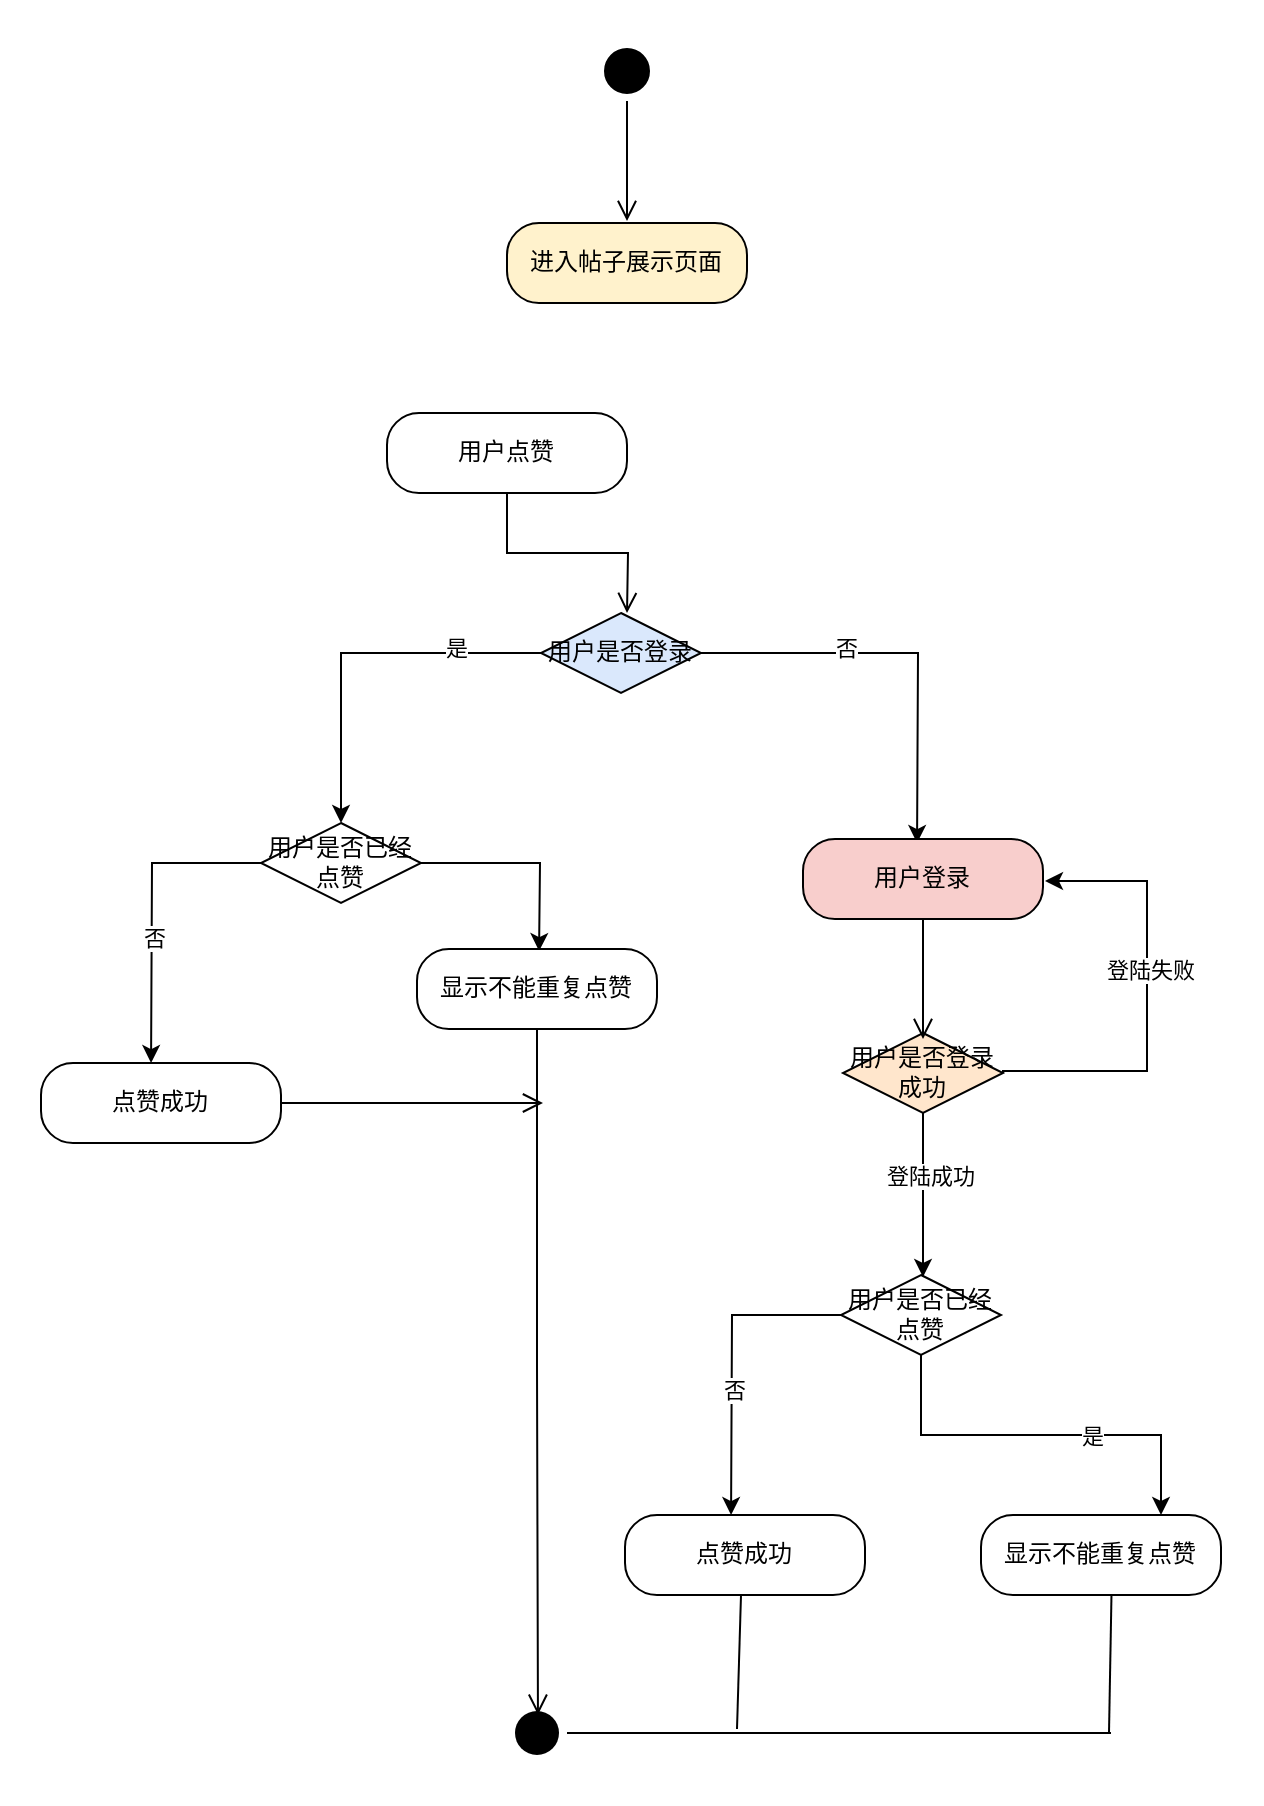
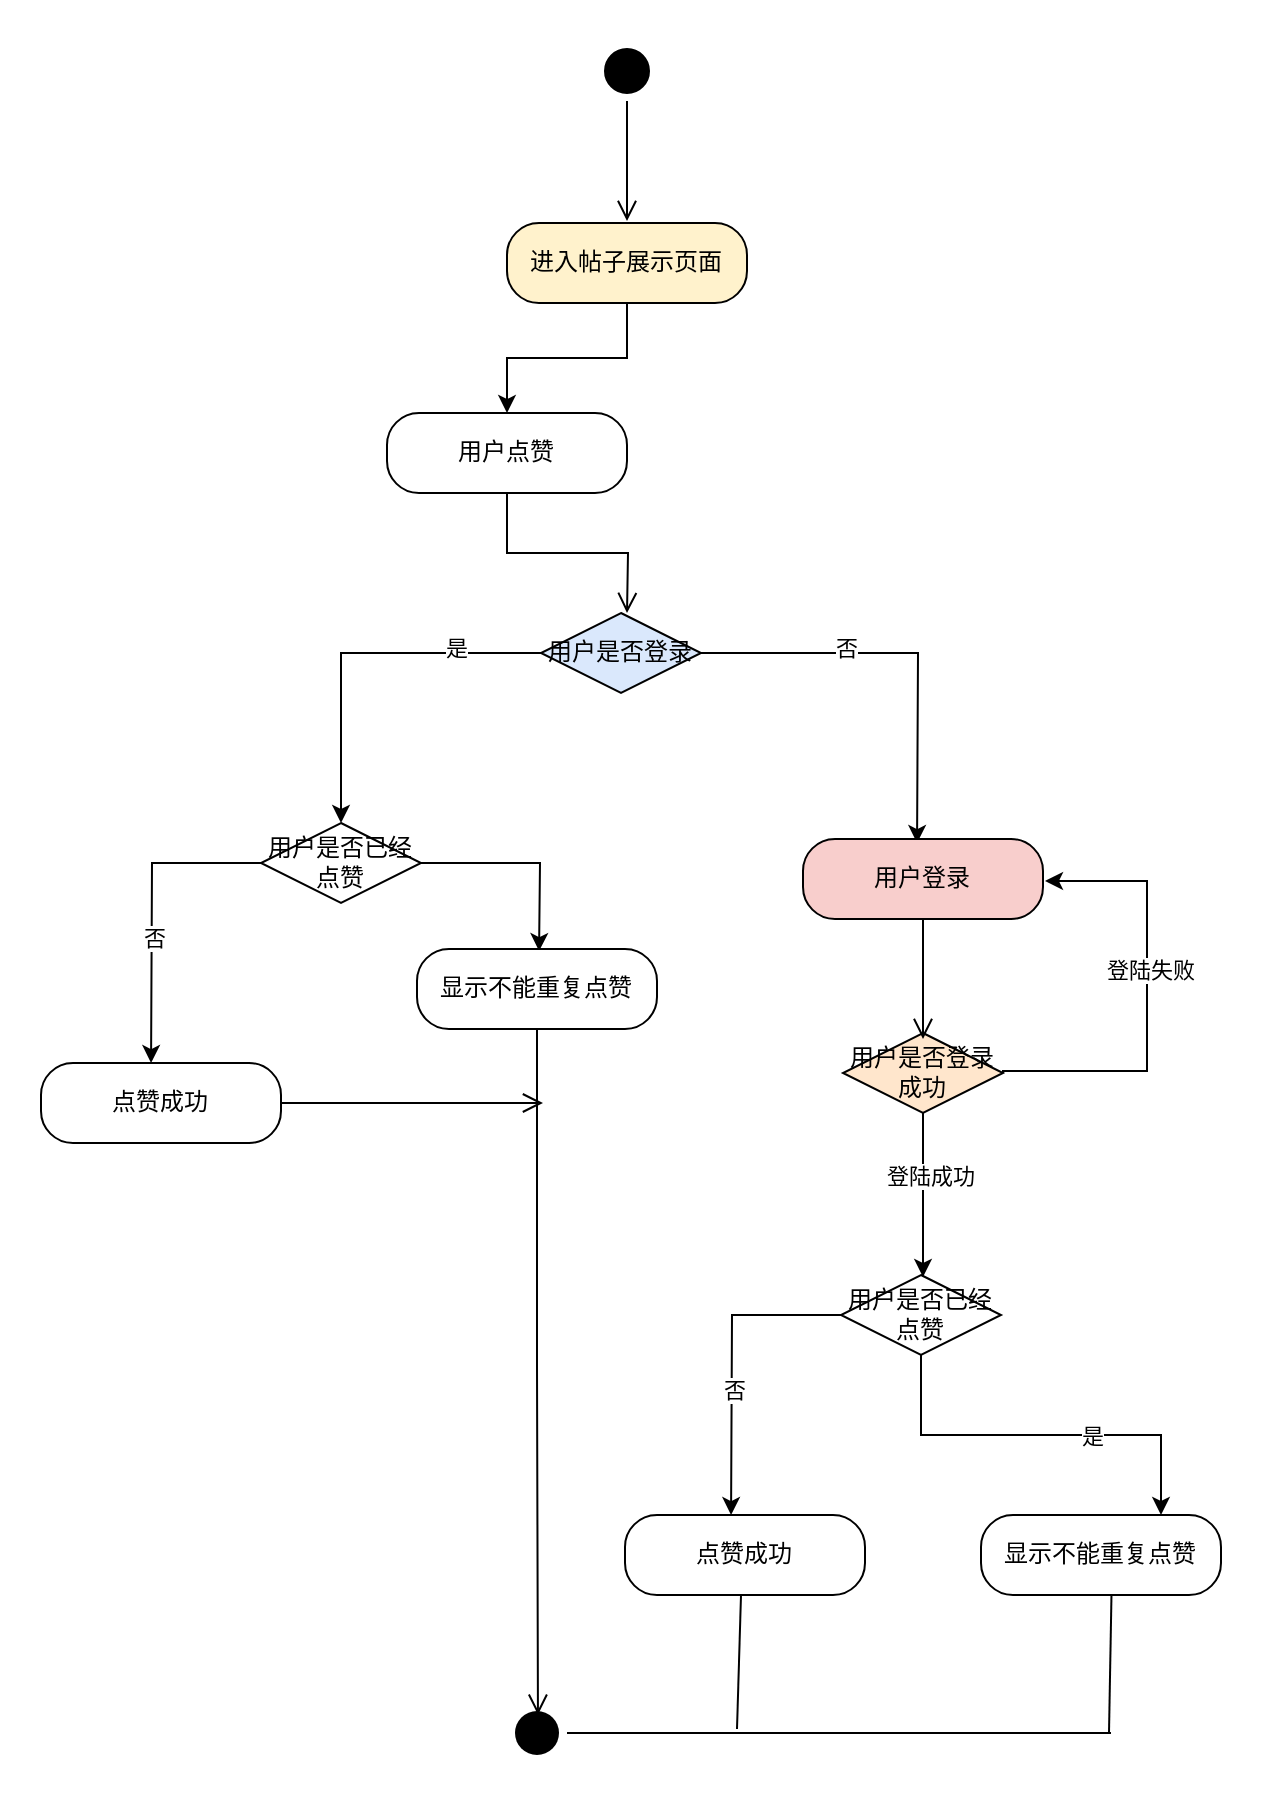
+ <mxCell id="4" style="edgeStyle=orthogonalEdgeStyle;rounded=0;orthogonalLoop=1;jettySize=auto;html=1;" edge="1" parent="1" source="5" target="6"><mxGeometry relative="1" as="geometry" /></mxCell>
